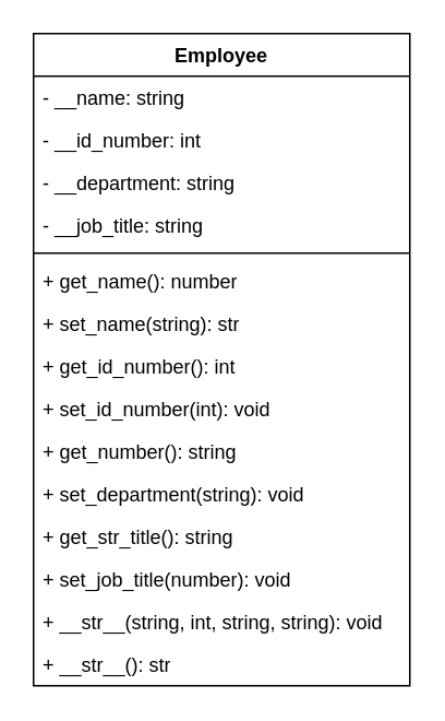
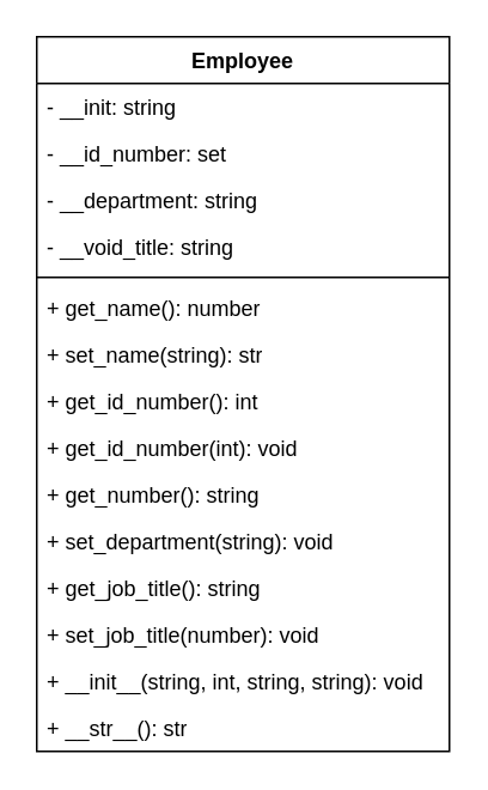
- <mxCell id="3" value="- __name: string" style="text;strokeColor=none;fillColor=none;align=left;verticalAlign=top;spacingLeft=4;spacingRight=4;overflow=hidden;rotatable=0;points=[[0,0.5],[1,0.5]];portConstraint=eastwest;whiteSpace=wrap;html=1;" vertex="1" parent="2"><mxGeometry y="26" width="230" height="26" as="geometry" /></mxCell>
+ <mxCell id="3" value="- __init: string" style="text;strokeColor=none;fillColor=none;align=left;verticalAlign=top;spacingLeft=4;spacingRight=4;overflow=hidden;rotatable=0;points=[[0,0.5],[1,0.5]];portConstraint=eastwest;whiteSpace=wrap;html=1;" vertex="1" parent="2"><mxGeometry y="26" width="230" height="26" as="geometry" /></mxCell>
- <mxCell id="4" value="- __id_number: int" style="text;strokeColor=none;fillColor=none;align=left;verticalAlign=top;spacingLeft=4;spacingRight=4;overflow=hidden;rotatable=0;points=[[0,0.5],[1,0.5]];portConstraint=eastwest;whiteSpace=wrap;html=1;" vertex="1" parent="2"><mxGeometry y="52" width="230" height="26" as="geometry" /></mxCell>
+ <mxCell id="4" value="- __id_number: set" style="text;strokeColor=none;fillColor=none;align=left;verticalAlign=top;spacingLeft=4;spacingRight=4;overflow=hidden;rotatable=0;points=[[0,0.5],[1,0.5]];portConstraint=eastwest;whiteSpace=wrap;html=1;" vertex="1" parent="2"><mxGeometry y="52" width="230" height="26" as="geometry" /></mxCell>
- <mxCell id="6" value="- __job_title: string" style="text;strokeColor=none;fillColor=none;align=left;verticalAlign=top;spacingLeft=4;spacingRight=4;overflow=hidden;rotatable=0;points=[[0,0.5],[1,0.5]];portConstraint=eastwest;whiteSpace=wrap;html=1;" vertex="1" parent="2"><mxGeometry y="104" width="230" height="26" as="geometry" /></mxCell>
+ <mxCell id="6" value="- __void_title: string" style="text;strokeColor=none;fillColor=none;align=left;verticalAlign=top;spacingLeft=4;spacingRight=4;overflow=hidden;rotatable=0;points=[[0,0.5],[1,0.5]];portConstraint=eastwest;whiteSpace=wrap;html=1;" vertex="1" parent="2"><mxGeometry y="104" width="230" height="26" as="geometry" /></mxCell>
- <mxCell id="11" value="+ set_id_number(int): void" style="text;strokeColor=none;fillColor=none;align=left;verticalAlign=top;spacingLeft=4;spacingRight=4;overflow=hidden;rotatable=0;points=[[0,0.5],[1,0.5]];portConstraint=eastwest;whiteSpace=wrap;html=1;" vertex="1" parent="2"><mxGeometry y="216" width="230" height="26" as="geometry" /></mxCell>
+ <mxCell id="11" value="+ get_id_number(int): void" style="text;strokeColor=none;fillColor=none;align=left;verticalAlign=top;spacingLeft=4;spacingRight=4;overflow=hidden;rotatable=0;points=[[0,0.5],[1,0.5]];portConstraint=eastwest;whiteSpace=wrap;html=1;" vertex="1" parent="2"><mxGeometry y="216" width="230" height="26" as="geometry" /></mxCell>
- <mxCell id="14" value="+ get_str_title(): string" style="text;strokeColor=none;fillColor=none;align=left;verticalAlign=top;spacingLeft=4;spacingRight=4;overflow=hidden;rotatable=0;points=[[0,0.5],[1,0.5]];portConstraint=eastwest;whiteSpace=wrap;html=1;" vertex="1" parent="2"><mxGeometry y="294" width="230" height="26" as="geometry" /></mxCell>
+ <mxCell id="14" value="+ get_job_title(): string" style="text;strokeColor=none;fillColor=none;align=left;verticalAlign=top;spacingLeft=4;spacingRight=4;overflow=hidden;rotatable=0;points=[[0,0.5],[1,0.5]];portConstraint=eastwest;whiteSpace=wrap;html=1;" vertex="1" parent="2"><mxGeometry y="294" width="230" height="26" as="geometry" /></mxCell>
- <mxCell id="16" value="+ __str__(string, int, string, string): void" style="text;strokeColor=none;fillColor=none;align=left;verticalAlign=top;spacingLeft=4;spacingRight=4;overflow=hidden;rotatable=0;points=[[0,0.5],[1,0.5]];portConstraint=eastwest;whiteSpace=wrap;html=1;" vertex="1" parent="2"><mxGeometry y="346" width="230" height="26" as="geometry" /></mxCell>
+ <mxCell id="16" value="+ __init__(string, int, string, string): void" style="text;strokeColor=none;fillColor=none;align=left;verticalAlign=top;spacingLeft=4;spacingRight=4;overflow=hidden;rotatable=0;points=[[0,0.5],[1,0.5]];portConstraint=eastwest;whiteSpace=wrap;html=1;" vertex="1" parent="2"><mxGeometry y="346" width="230" height="26" as="geometry" /></mxCell>
